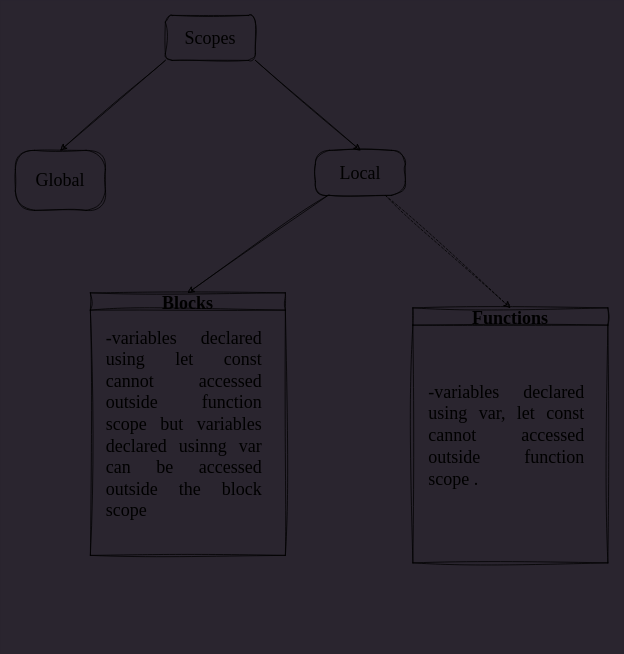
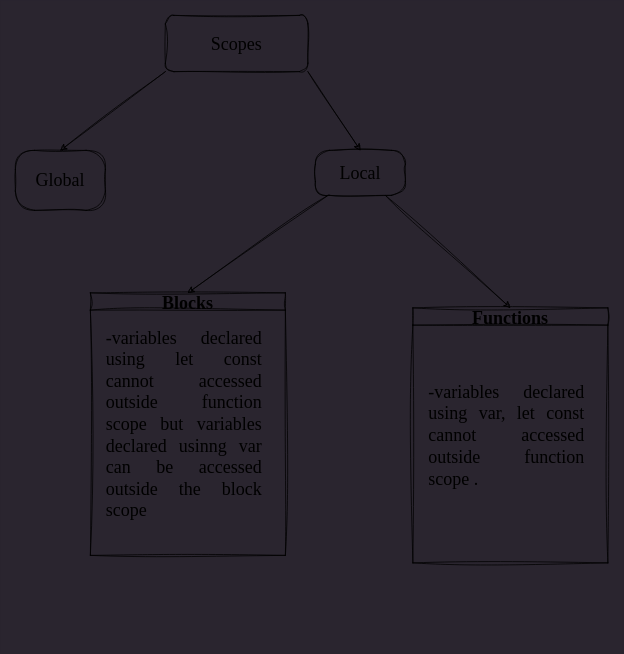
- <mxCell id="8" value="&lt;font style=&quot;font-size: 24px;&quot; face=&quot;Times New Roman&quot;&gt;Scopes&lt;/font&gt;" style="rounded=1;whiteSpace=wrap;html=1;fillColor=none;sketch=1;curveFitting=1;jiggle=2;" vertex="1" parent="1"><mxGeometry x="220" y="20" width="120" height="60" as="geometry" /></mxCell>
+ <mxCell id="8" value="&lt;font style=&quot;font-size: 24px;&quot; face=&quot;Times New Roman&quot;&gt;Scopes&lt;/font&gt;" style="rounded=1;whiteSpace=wrap;html=1;fillColor=none;sketch=1;curveFitting=1;jiggle=2;" vertex="1" parent="1"><mxGeometry x="220" y="20" width="190" height="75" as="geometry" /></mxCell>
- <mxCell id="6" value="" style="edgeStyle=none;html=1;fontFamily=Times New Roman;fontSize=24;entryX=0.5;entryY=0;entryDx=0;entryDy=0;fillColor=none;sketch=1;curveFitting=1;jiggle=2;dashed=1;" edge="1" parent="1" source="7" target="11"><mxGeometry relative="1" as="geometry"><mxPoint x="690" y="420" as="targetPoint" /></mxGeometry></mxCell>
+ <mxCell id="6" value="" style="edgeStyle=none;html=1;fontFamily=Times New Roman;fontSize=24;entryX=0.5;entryY=0;entryDx=0;entryDy=0;fillColor=none;sketch=1;curveFitting=1;jiggle=2;" edge="1" parent="1" source="7" target="11"><mxGeometry relative="1" as="geometry"><mxPoint x="690" y="420" as="targetPoint" /></mxGeometry></mxCell>
